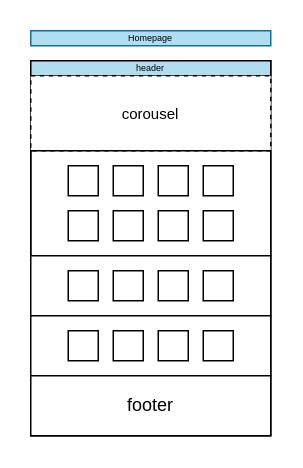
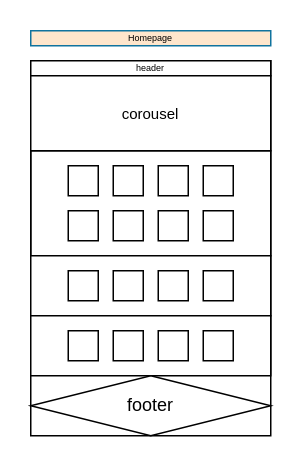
- <mxCell id="3" value="Homepage" style="rounded=0;whiteSpace=wrap;html=1;fontSize=6;fillColor=#b1ddf0;strokeColor=#10739e;" vertex="1" parent="1"><mxGeometry x="20" y="20" width="160" height="10" as="geometry" /></mxCell>
+ <mxCell id="3" value="Homepage" style="rounded=0;whiteSpace=wrap;html=1;fontSize=6;fillColor=#ffe6cc;strokeColor=#10739e;" vertex="1" parent="1"><mxGeometry x="20" y="20" width="160" height="10" as="geometry" /></mxCell>
- <mxCell id="4" value="header&lt;br style=&quot;font-size: 6px;&quot;&gt;" style="rounded=0;whiteSpace=wrap;html=1;fontSize=6;fillColor=#b1ddf0;" vertex="1" parent="1"><mxGeometry x="20" y="40" width="160" height="10" as="geometry" /></mxCell>
+ <mxCell id="4" value="header&lt;br style=&quot;font-size: 6px;&quot;&gt;" style="rounded=0;whiteSpace=wrap;html=1;fontSize=6;" vertex="1" parent="1"><mxGeometry x="20" y="40" width="160" height="10" as="geometry" /></mxCell>
- <mxCell id="5" value="corousel" style="rounded=0;whiteSpace=wrap;html=1;fontSize=10;dashed=1;" vertex="1" parent="1"><mxGeometry x="20" y="50" width="160" height="50" as="geometry" /></mxCell>
+ <mxCell id="5" value="corousel" style="rounded=0;whiteSpace=wrap;html=1;fontSize=10;" vertex="1" parent="1"><mxGeometry x="20" y="50" width="160" height="50" as="geometry" /></mxCell>
- <mxCell id="25" value="footer" style="rounded=0;whiteSpace=wrap;html=1;" vertex="1" parent="1"><mxGeometry x="20" y="250" width="160" height="40" as="geometry" /></mxCell>
+ <mxCell id="25" value="footer" style="rhombus;whiteSpace=wrap;html=1;" vertex="1" parent="1"><mxGeometry x="20" y="250" width="160" height="40" as="geometry" /></mxCell>
